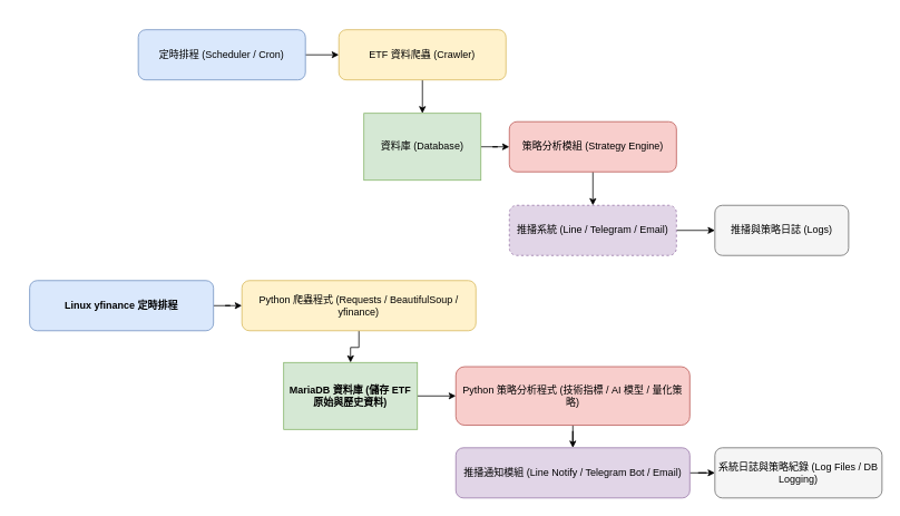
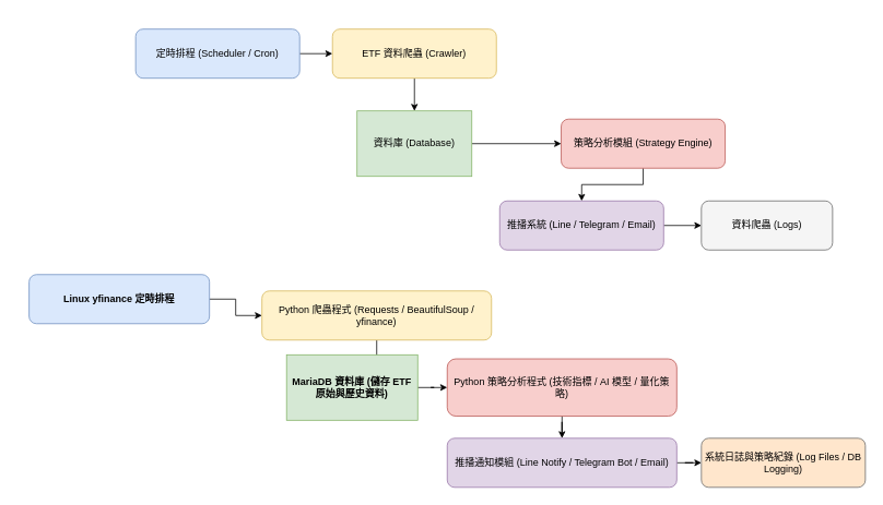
- <mxCell id="9" value="策略分析模組 (Strategy Engine)" style="rounded=1;whiteSpace=wrap;html=1;fillColor=#f8cecc;strokeColor=#b85450;" vertex="1" parent="1"><mxGeometry x="594" y="130" width="200" height="60" as="geometry" /></mxCell>
+ <mxCell id="9" value="策略分析模組 (Strategy Engine)" style="rounded=1;whiteSpace=wrap;html=1;fillColor=#f8cecc;strokeColor=#b85450;" vertex="1" parent="1"><mxGeometry x="669" y="130" width="200" height="60" as="geometry" /></mxCell>
- <mxCell id="11" value="推播系統 (Line / Telegram / Email)" style="rounded=1;whiteSpace=wrap;html=1;fillColor=#e1d5e7;strokeColor=#9673a6;dashed=1;" vertex="1" parent="1"><mxGeometry x="594" y="230" width="200" height="60" as="geometry" /></mxCell>
+ <mxCell id="11" value="推播系統 (Line / Telegram / Email)" style="rounded=1;whiteSpace=wrap;html=1;fillColor=#e1d5e7;strokeColor=#9673a6;" vertex="1" parent="1"><mxGeometry x="594" y="230" width="200" height="60" as="geometry" /></mxCell>
- <mxCell id="12" value="推播與策略日誌 (Logs)" style="rounded=1;whiteSpace=wrap;html=1;fillColor=#f5f5f5;strokeColor=#666666;" vertex="1" parent="1"><mxGeometry x="840" y="230" width="160" height="60" as="geometry" /></mxCell>
+ <mxCell id="12" value="資料爬蟲 (Logs)" style="rounded=1;whiteSpace=wrap;html=1;fillColor=#f5f5f5;strokeColor=#666666;" vertex="1" parent="1"><mxGeometry x="840" y="230" width="160" height="60" as="geometry" /></mxCell>
- <mxCell id="21" value="Python 爬蟲程式 (Requests / BeautifulSoup / yfinance)" style="rounded=1;whiteSpace=wrap;html=1;fillColor=#fff2cc;strokeColor=#d6b656;" vertex="1" parent="1"><mxGeometry x="274" y="320" width="280" height="60" as="geometry" /></mxCell>
+ <mxCell id="21" value="Python 爬蟲程式 (Requests / BeautifulSoup / yfinance)" style="rounded=1;whiteSpace=wrap;html=1;fillColor=#fff2cc;strokeColor=#d6b656;" vertex="1" parent="1"><mxGeometry x="304" y="340" width="280" height="60" as="geometry" /></mxCell>
- <mxCell id="23" value="MariaDB 資料庫 (儲存 ETF 原始與歷史資料)" style="shape=database;whiteSpace=wrap;html=1;fillColor=#d5e8d4;strokeColor=#82b366;fontStyle=1" vertex="1" parent="1"><mxGeometry x="324" y="418" width="160" height="80" as="geometry" /></mxCell>
+ <mxCell id="23" value="MariaDB 資料庫 (儲存 ETF 原始與歷史資料)" style="shape=database;whiteSpace=wrap;html=1;fillColor=#d5e8d4;strokeColor=#82b366;fontStyle=1" vertex="1" parent="1"><mxGeometry x="334" y="418" width="160" height="80" as="geometry" /></mxCell>
- <mxCell id="28" value="系統日誌與策略紀錄 (Log Files / DB Logging)" style="rounded=1;whiteSpace=wrap;html=1;fillColor=#f5f5f5;strokeColor=#666666;" vertex="1" parent="1"><mxGeometry x="840" y="520" width="200" height="60" as="geometry" /></mxCell>
+ <mxCell id="28" value="系統日誌與策略紀錄 (Log Files / DB Logging)" style="rounded=1;whiteSpace=wrap;html=1;fillColor=#ffe6cc;strokeColor=#666666;" vertex="1" parent="1"><mxGeometry x="840" y="520" width="200" height="60" as="geometry" /></mxCell>
